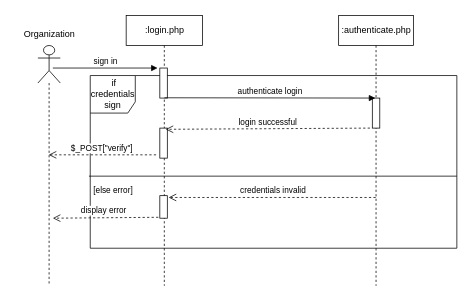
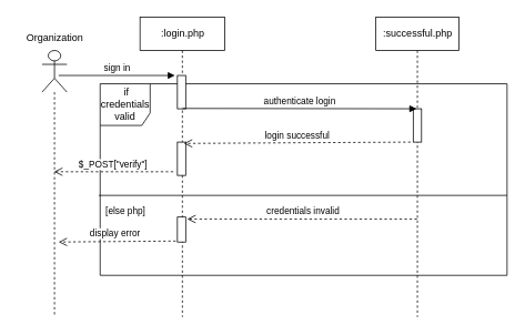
- <mxCell id="9" value=":authenticate.php" style="shape=umlLifeline;perimeter=lifelinePerimeter;whiteSpace=wrap;html=1;container=1;collapsible=0;recursiveResize=0;outlineConnect=0;" parent="2" vertex="1"><mxGeometry x="415.55" width="99.652" height="360" as="geometry" /></mxCell>
+ <mxCell id="9" value=":successful.php" style="shape=umlLifeline;perimeter=lifelinePerimeter;whiteSpace=wrap;html=1;container=1;collapsible=0;recursiveResize=0;outlineConnect=0;" parent="2" vertex="1"><mxGeometry x="415.55" width="99.652" height="360" as="geometry" /></mxCell>
- <mxCell id="3" value="&amp;nbsp;if credentials sign" style="shape=umlFrame;whiteSpace=wrap;html=1;width=60;height=50;" parent="2" vertex="1"><mxGeometry x="84.704" y="80" width="488.296" height="230" as="geometry" /></mxCell>
+ <mxCell id="3" value="&amp;nbsp;if credentials valid" style="shape=umlFrame;whiteSpace=wrap;html=1;width=60;height=50;" parent="2" vertex="1"><mxGeometry x="84.704" y="80" width="488.296" height="230" as="geometry" /></mxCell>
- <mxCell id="14" value="[else error]" style="text;html=1;align=center;verticalAlign=middle;resizable=0;points=[];autosize=1;strokeColor=none;fillColor=none;fontSize=11;" parent="2" vertex="1"><mxGeometry x="74.739" y="218" width="80" height="30" as="geometry" /></mxCell>
+ <mxCell id="14" value="[else php]" style="text;html=1;align=center;verticalAlign=middle;resizable=0;points=[];autosize=1;strokeColor=none;fillColor=none;fontSize=11;" parent="2" vertex="1"><mxGeometry x="74.739" y="218" width="80" height="30" as="geometry" /></mxCell>
